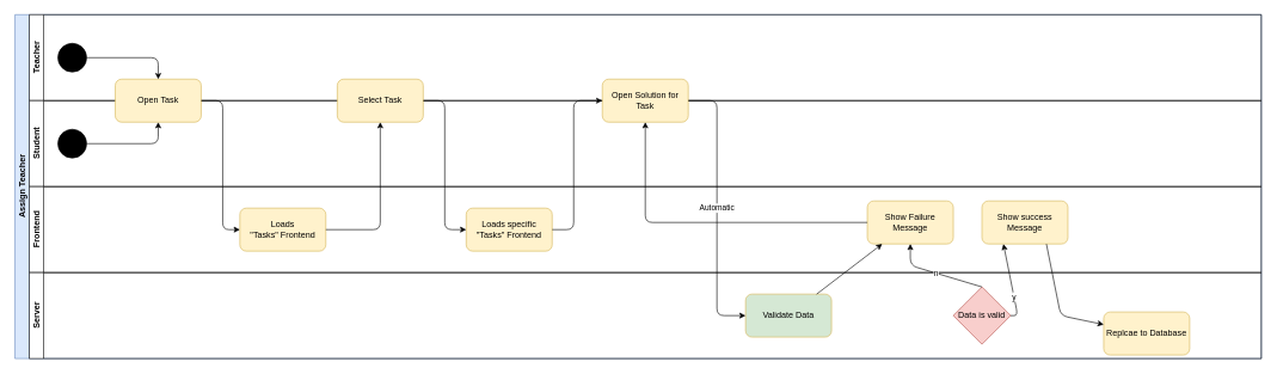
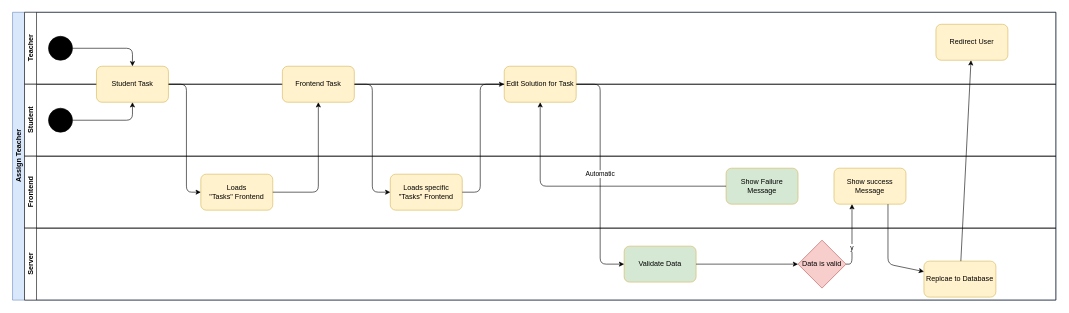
+ <mxCell id="5" value="Redirect User" style="rounded=1;whiteSpace=wrap;html=1;fillColor=#fff2cc;strokeColor=#d6b656;" vertex="1" parent="3"><mxGeometry x="1520" y="20" width="120" height="60" as="geometry" /></mxCell>
- <mxCell id="7" value="Open Task" style="rounded=1;whiteSpace=wrap;html=1;fillColor=#fff2cc;strokeColor=#d6b656;" vertex="1" parent="6"><mxGeometry x="120" y="-30" width="120" height="60" as="geometry" /></mxCell>
+ <mxCell id="7" value="Student Task" style="rounded=1;whiteSpace=wrap;html=1;fillColor=#fff2cc;strokeColor=#d6b656;" vertex="1" parent="6"><mxGeometry x="120" y="-30" width="120" height="60" as="geometry" /></mxCell>
- <mxCell id="10" value="Select Task" style="rounded=1;whiteSpace=wrap;html=1;fillColor=#fff2cc;strokeColor=#d6b656;" vertex="1" parent="6"><mxGeometry x="430" y="-30" width="120" height="60" as="geometry" /></mxCell>
+ <mxCell id="10" value="Frontend Task" style="rounded=1;whiteSpace=wrap;html=1;fillColor=#fff2cc;strokeColor=#d6b656;" vertex="1" parent="6"><mxGeometry x="430" y="-30" width="120" height="60" as="geometry" /></mxCell>
- <mxCell id="11" value="Open Solution for Task" style="rounded=1;whiteSpace=wrap;html=1;fillColor=#fff2cc;strokeColor=#d6b656;" vertex="1" parent="6"><mxGeometry x="800" y="-30" width="120" height="60" as="geometry" /></mxCell>
+ <mxCell id="11" value="Edit Solution for Task" style="rounded=1;whiteSpace=wrap;html=1;fillColor=#fff2cc;strokeColor=#d6b656;" vertex="1" parent="6"><mxGeometry x="800" y="-30" width="120" height="60" as="geometry" /></mxCell>
- <mxCell id="16" value="Show Failure Message" style="rounded=1;whiteSpace=wrap;html=1;fillColor=#fff2cc;strokeColor=#d6b656;" vertex="1" parent="12"><mxGeometry x="1170" y="20" width="120" height="60" as="geometry" /></mxCell>
+ <mxCell id="16" value="Show Failure Message" style="rounded=1;whiteSpace=wrap;html=1;fillColor=#d5e8d4;strokeColor=#d6b656;" vertex="1" parent="12"><mxGeometry x="1170" y="20" width="120" height="60" as="geometry" /></mxCell>
- <mxCell id="13" value="Show success Message" style="rounded=1;whiteSpace=wrap;html=1;fillColor=#fff2cc;strokeColor=#d6b656;" vertex="1" parent="12"><mxGeometry x="1330" y="20" width="120" height="60" as="geometry" /></mxCell>
+ <mxCell id="13" value="Show success Message" style="rounded=1;whiteSpace=wrap;html=1;fillColor=#fff2cc;strokeColor=#d6b656;" vertex="1" parent="12"><mxGeometry x="1350" y="20" width="120" height="60" as="geometry" /></mxCell>
+ <mxCell id="26" value="" style="endArrow=classic;html=1;" edge="1" parent="2" source="21" target="5"><mxGeometry width="50" height="50" relative="1" as="geometry"><mxPoint x="1600" y="460" as="sourcePoint" /><mxPoint x="1650" y="410" as="targetPoint" /></mxGeometry></mxCell>
- <mxCell id="20" value="" style="endArrow=classic;html=1;" edge="1" parent="17" source="18" target="16"><mxGeometry width="50" height="50" relative="1" as="geometry"><mxPoint x="910" y="290" as="sourcePoint" /><mxPoint x="960" y="240" as="targetPoint" /></mxGeometry></mxCell>
+ <mxCell id="20" value="" style="endArrow=classic;html=1;" edge="1" parent="17" source="18" target="19"><mxGeometry width="50" height="50" relative="1" as="geometry"><mxPoint x="910" y="290" as="sourcePoint" /><mxPoint x="960" y="240" as="targetPoint" /></mxGeometry></mxCell>
- <mxCell id="31" value="n" style="endArrow=classic;html=1;exitX=0.5;exitY=0;exitDx=0;exitDy=0;entryX=0.5;entryY=1;entryDx=0;entryDy=0;" edge="1" parent="2" source="19" target="16"><mxGeometry width="50" height="50" relative="1" as="geometry"><mxPoint x="1300" y="430" as="sourcePoint" /><mxPoint x="1410" y="330" as="targetPoint" /><Array as="points"><mxPoint x="1250" y="350" /></Array></mxGeometry></mxCell>
